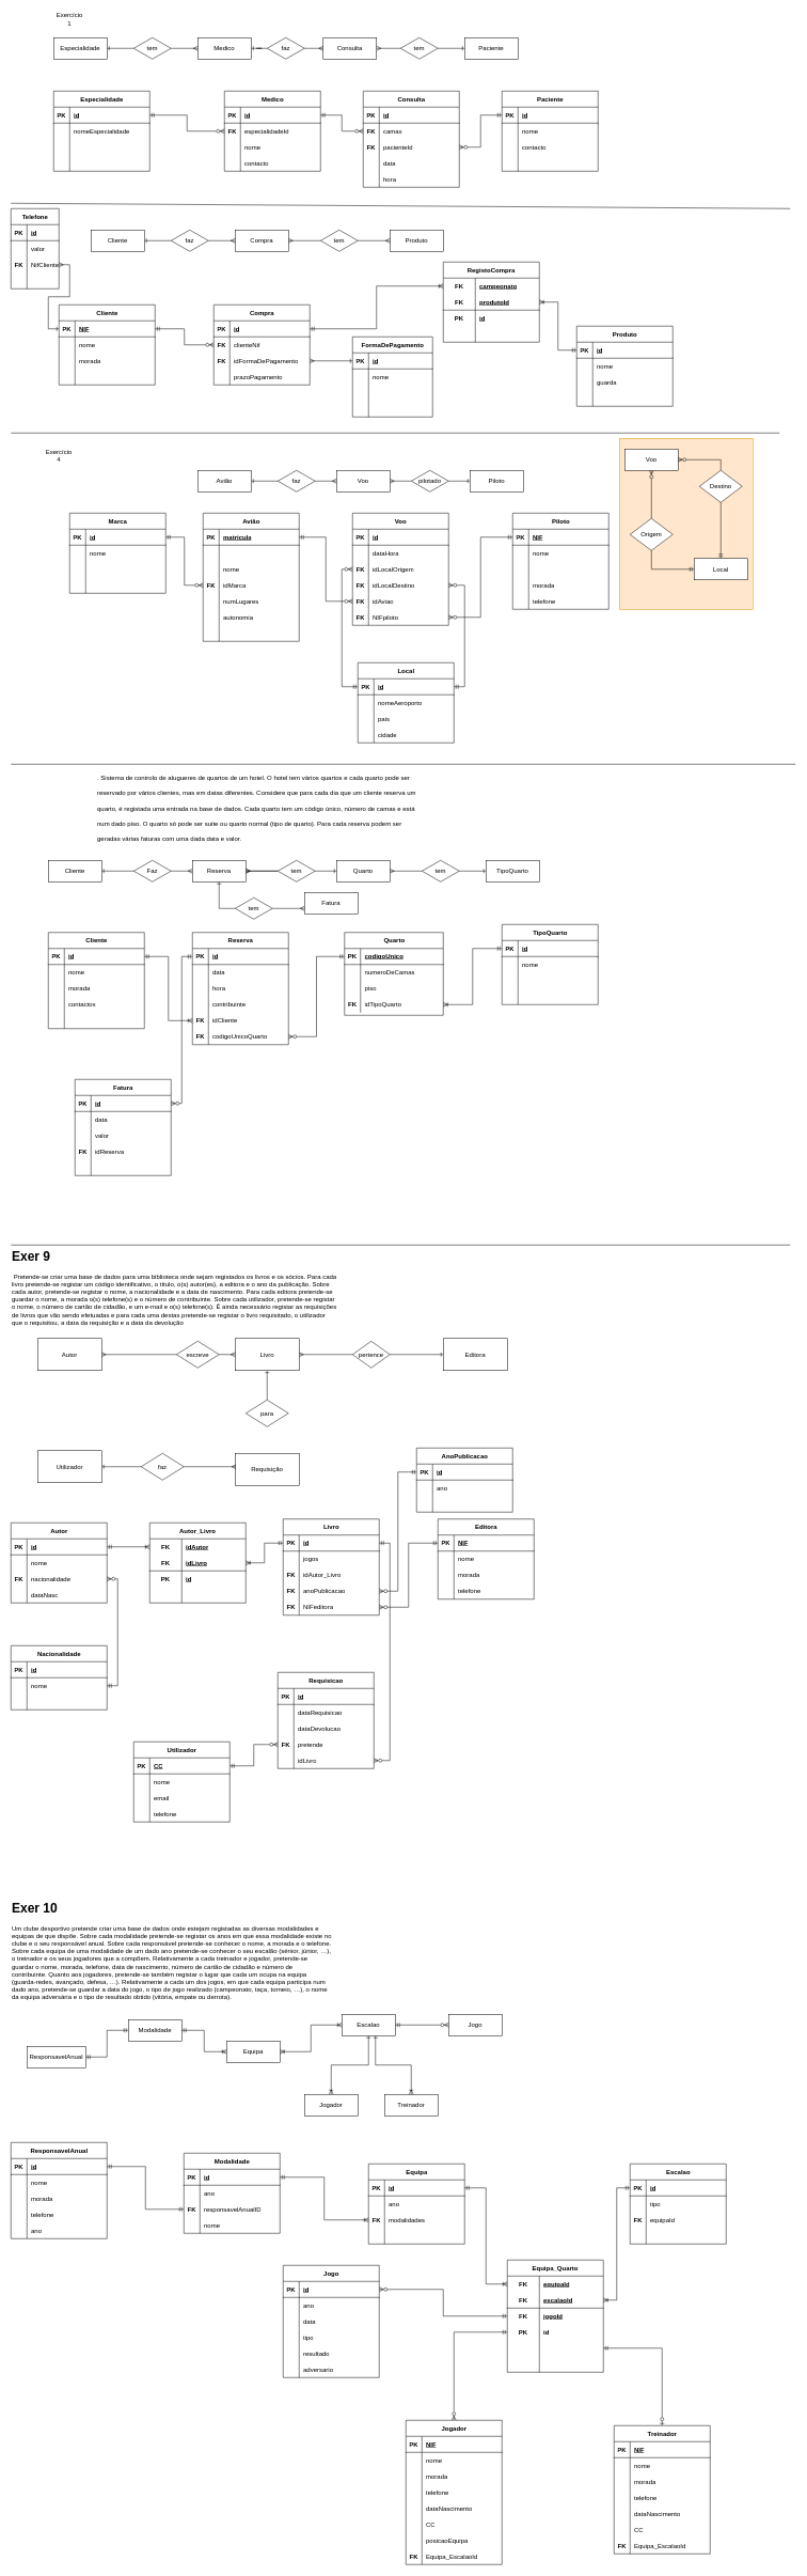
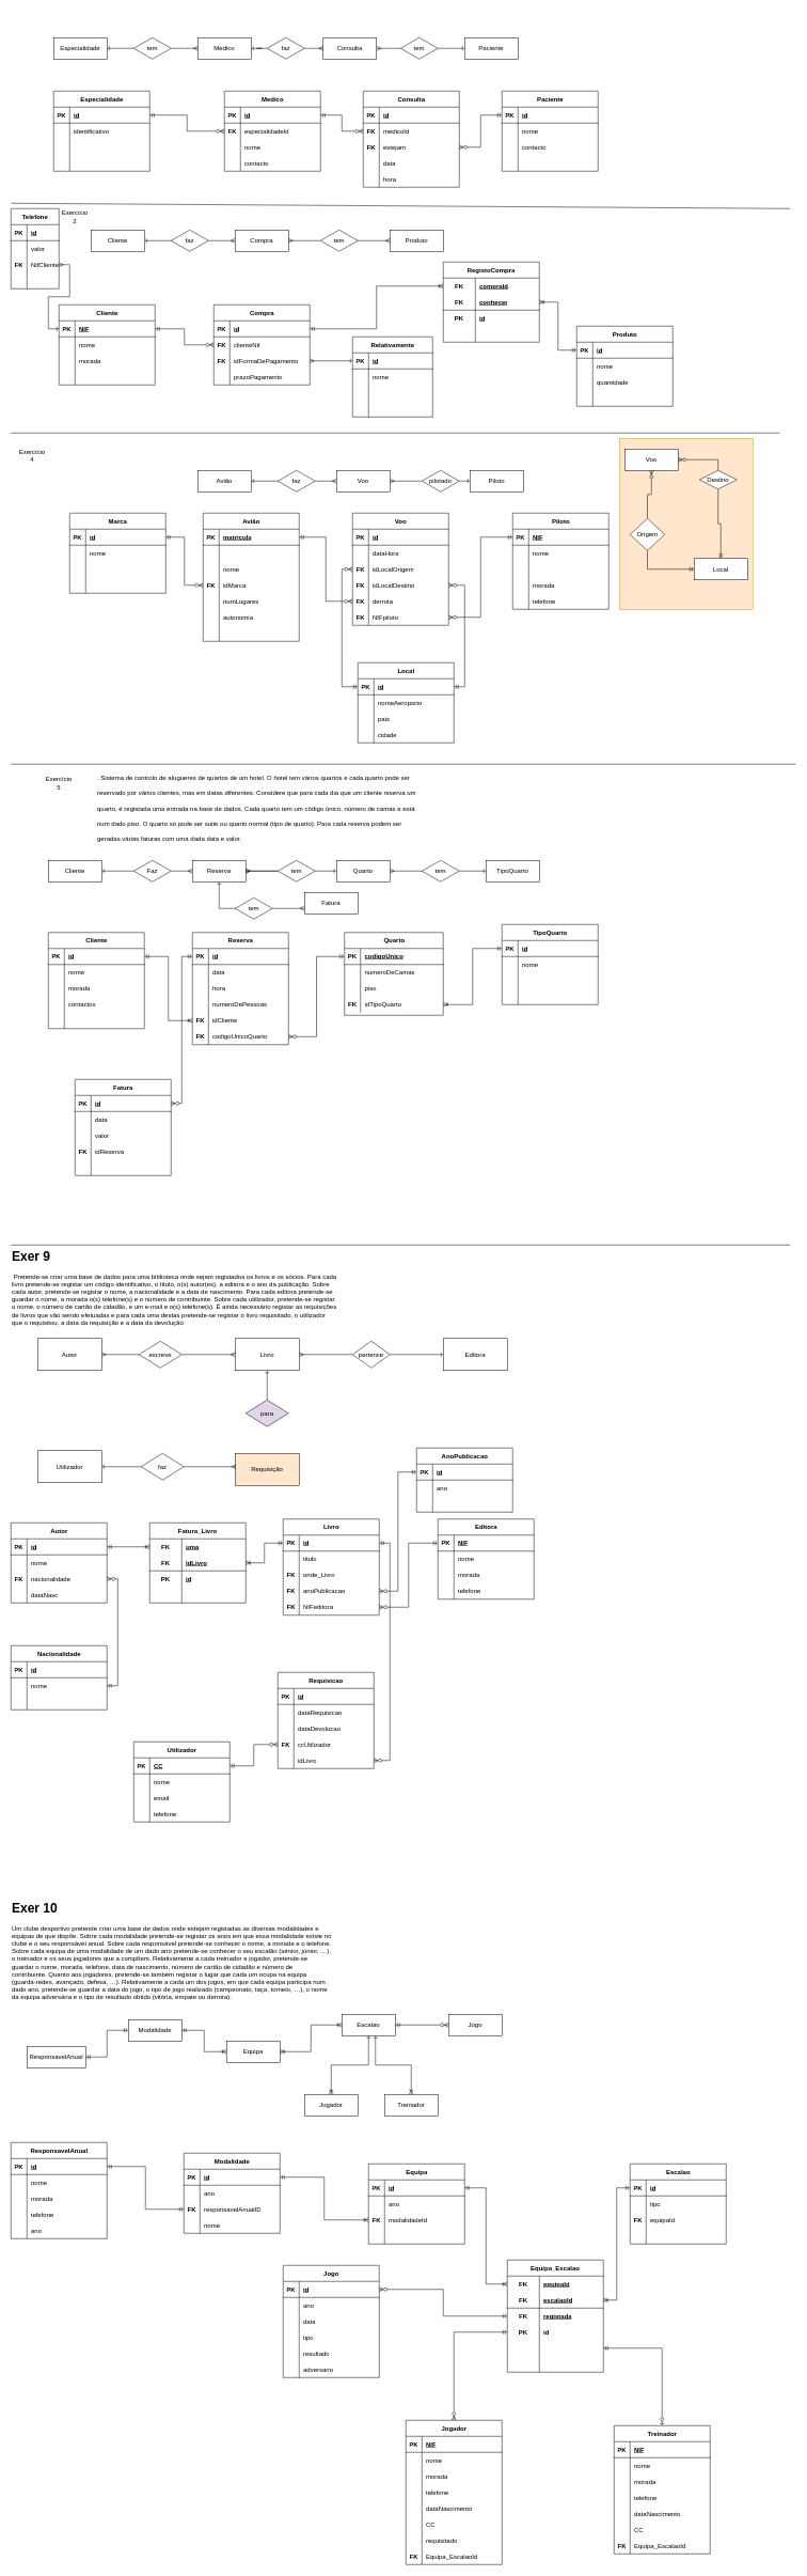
- <mxCell id="74" value="Exercício 1" style="text;html=1;align=center;verticalAlign=middle;whiteSpace=wrap;rounded=0;" vertex="1" parent="3"><mxGeometry width="60" height="30" as="geometry" /></mxCell>
- <mxCell id="23" value="nomeEspecialidade" style="shape=partialRectangle;connectable=0;fillColor=none;top=0;left=0;bottom=0;right=0;align=left;spacingLeft=6;overflow=hidden;whiteSpace=wrap;html=1;" vertex="1" parent="21"><mxGeometry x="30" width="150" height="30" as="geometry"><mxRectangle width="150" height="30" as="alternateBounds" /></mxGeometry></mxCell>
+ <mxCell id="23" value="identificativo" style="shape=partialRectangle;connectable=0;fillColor=none;top=0;left=0;bottom=0;right=0;align=left;spacingLeft=6;overflow=hidden;whiteSpace=wrap;html=1;" vertex="1" parent="21"><mxGeometry x="30" width="150" height="30" as="geometry"><mxRectangle width="150" height="30" as="alternateBounds" /></mxGeometry></mxCell>
- <mxCell id="49" value="camas" style="shape=partialRectangle;connectable=0;fillColor=none;top=0;left=0;bottom=0;right=0;align=left;spacingLeft=6;overflow=hidden;whiteSpace=wrap;html=1;" vertex="1" parent="47"><mxGeometry x="30" width="150" height="30" as="geometry"><mxRectangle width="150" height="30" as="alternateBounds" /></mxGeometry></mxCell>
+ <mxCell id="49" value="medicoId" style="shape=partialRectangle;connectable=0;fillColor=none;top=0;left=0;bottom=0;right=0;align=left;spacingLeft=6;overflow=hidden;whiteSpace=wrap;html=1;" vertex="1" parent="47"><mxGeometry x="30" width="150" height="30" as="geometry"><mxRectangle width="150" height="30" as="alternateBounds" /></mxGeometry></mxCell>
- <mxCell id="52" value="pacienteId" style="shape=partialRectangle;connectable=0;fillColor=none;top=0;left=0;bottom=0;right=0;align=left;spacingLeft=6;overflow=hidden;whiteSpace=wrap;html=1;" vertex="1" parent="50"><mxGeometry x="30" width="150" height="30" as="geometry"><mxRectangle width="150" height="30" as="alternateBounds" /></mxGeometry></mxCell>
+ <mxCell id="52" value="estejam" style="shape=partialRectangle;connectable=0;fillColor=none;top=0;left=0;bottom=0;right=0;align=left;spacingLeft=6;overflow=hidden;whiteSpace=wrap;html=1;" vertex="1" parent="50"><mxGeometry x="30" width="150" height="30" as="geometry"><mxRectangle width="150" height="30" as="alternateBounds" /></mxGeometry></mxCell>
+ <mxCell id="76" value="Exercício 2" style="text;html=1;align=center;verticalAlign=middle;whiteSpace=wrap;rounded=0;" vertex="1" parent="1"><mxGeometry x="110" y="390" width="60" height="30" as="geometry" /></mxCell>
- <mxCell id="128" value="campeonato" style="shape=partialRectangle;connectable=0;fillColor=none;top=0;left=0;bottom=0;right=0;align=left;spacingLeft=6;fontStyle=5;overflow=hidden;html=1;whiteSpace=wrap;" vertex="1" parent="126"><mxGeometry x="60" width="120" height="30" as="geometry"><mxRectangle width="120" height="30" as="alternateBounds" /></mxGeometry></mxCell>
+ <mxCell id="128" value="compraId" style="shape=partialRectangle;connectable=0;fillColor=none;top=0;left=0;bottom=0;right=0;align=left;spacingLeft=6;fontStyle=5;overflow=hidden;html=1;whiteSpace=wrap;" vertex="1" parent="126"><mxGeometry x="60" width="120" height="30" as="geometry"><mxRectangle width="120" height="30" as="alternateBounds" /></mxGeometry></mxCell>
- <mxCell id="131" value="produtoId" style="shape=partialRectangle;connectable=0;fillColor=none;top=0;left=0;bottom=0;right=0;align=left;spacingLeft=6;fontStyle=5;overflow=hidden;html=1;whiteSpace=wrap;" vertex="1" parent="129"><mxGeometry x="60" width="120" height="30" as="geometry"><mxRectangle width="120" height="30" as="alternateBounds" /></mxGeometry></mxCell>
+ <mxCell id="131" value="conhecer" style="shape=partialRectangle;connectable=0;fillColor=none;top=0;left=0;bottom=0;right=0;align=left;spacingLeft=6;fontStyle=5;overflow=hidden;html=1;whiteSpace=wrap;" vertex="1" parent="129"><mxGeometry x="60" width="120" height="30" as="geometry"><mxRectangle width="120" height="30" as="alternateBounds" /></mxGeometry></mxCell>
- <mxCell id="456" value="FormaDePagamento" style="shape=table;startSize=30;container=1;collapsible=1;childLayout=tableLayout;fixedRows=1;rowLines=0;fontStyle=1;align=center;resizeLast=1;html=1;" vertex="1" parent="1"><mxGeometry x="660" y="630" width="150" height="150" as="geometry" /></mxCell>
+ <mxCell id="456" value="Relativamente" style="shape=table;startSize=30;container=1;collapsible=1;childLayout=tableLayout;fixedRows=1;rowLines=0;fontStyle=1;align=center;resizeLast=1;html=1;" vertex="1" parent="1"><mxGeometry x="660" y="630" width="150" height="150" as="geometry" /></mxCell>
- <mxCell id="121" value="guarda" style="shape=partialRectangle;connectable=0;fillColor=none;top=0;left=0;bottom=0;right=0;align=left;spacingLeft=6;overflow=hidden;whiteSpace=wrap;html=1;" vertex="1" parent="119"><mxGeometry x="30" width="150" height="30" as="geometry"><mxRectangle width="150" height="30" as="alternateBounds" /></mxGeometry></mxCell>
+ <mxCell id="121" value="quantidade" style="shape=partialRectangle;connectable=0;fillColor=none;top=0;left=0;bottom=0;right=0;align=left;spacingLeft=6;overflow=hidden;whiteSpace=wrap;html=1;" vertex="1" parent="119"><mxGeometry x="30" width="150" height="30" as="geometry"><mxRectangle width="150" height="30" as="alternateBounds" /></mxGeometry></mxCell>
- <mxCell id="142" value="Exercício 4" style="text;html=1;align=center;verticalAlign=middle;whiteSpace=wrap;rounded=0;" vertex="1" parent="1"><mxGeometry x="80" y="837" width="60" height="30" as="geometry" /></mxCell>
+ <mxCell id="142" value="Exercício 4" style="text;html=1;align=center;verticalAlign=middle;whiteSpace=wrap;rounded=0;" vertex="1" parent="1"><mxGeometry x="30" y="837" width="60" height="30" as="geometry" /></mxCell>
- <mxCell id="150" value="pilotado" style="shape=rhombus;perimeter=rhombusPerimeter;whiteSpace=wrap;html=1;align=center;" vertex="1" parent="1"><mxGeometry x="770" y="880" width="70" height="40" as="geometry" /></mxCell>
+ <mxCell id="150" value="pilotado" style="shape=rhombus;perimeter=rhombusPerimeter;whiteSpace=wrap;html=1;align=center;" vertex="1" parent="1"><mxGeometry x="790" y="880" width="70" height="40" as="geometry" /></mxCell>
- <mxCell id="521" value="Destino" style="rhombus;whiteSpace=wrap;html=1;" vertex="1" parent="1"><mxGeometry x="1310" y="880" width="80" height="60" as="geometry" /></mxCell>
+ <mxCell id="521" value="Destino" style="rhombus;whiteSpace=wrap;html=1;" vertex="1" parent="1"><mxGeometry x="1310" y="880" width="70" height="35" as="geometry" /></mxCell>
- <mxCell id="519" value="Origem" style="rhombus;whiteSpace=wrap;html=1;" vertex="1" parent="1"><mxGeometry x="1180" y="970" width="80" height="60" as="geometry" /></mxCell>
+ <mxCell id="519" value="Origem" style="rhombus;whiteSpace=wrap;html=1;" vertex="1" parent="1"><mxGeometry x="1180" y="970" width="65" height="60" as="geometry" /></mxCell>
- <mxCell id="189" value="idAviao" style="shape=partialRectangle;connectable=0;fillColor=none;top=0;left=0;bottom=0;right=0;align=left;spacingLeft=6;overflow=hidden;whiteSpace=wrap;html=1;" vertex="1" parent="187"><mxGeometry x="30" width="150" height="30" as="geometry"><mxRectangle width="150" height="30" as="alternateBounds" /></mxGeometry></mxCell>
+ <mxCell id="189" value="derrota" style="shape=partialRectangle;connectable=0;fillColor=none;top=0;left=0;bottom=0;right=0;align=left;spacingLeft=6;overflow=hidden;whiteSpace=wrap;html=1;" vertex="1" parent="187"><mxGeometry x="30" width="150" height="30" as="geometry"><mxRectangle width="150" height="30" as="alternateBounds" /></mxGeometry></mxCell>
+ <mxCell id="212" value="Exercício 5" style="text;html=1;align=center;verticalAlign=middle;whiteSpace=wrap;rounded=0;" vertex="1" parent="1"><mxGeometry x="80" y="1450" width="60" height="30" as="geometry" /></mxCell>
- <mxCell id="257" value="contribuinte" style="shape=partialRectangle;connectable=0;fillColor=none;top=0;left=0;bottom=0;right=0;align=left;spacingLeft=6;overflow=hidden;whiteSpace=wrap;html=1;" vertex="1" parent="255"><mxGeometry x="30" width="150" height="30" as="geometry"><mxRectangle width="150" height="30" as="alternateBounds" /></mxGeometry></mxCell>
+ <mxCell id="257" value="numeroDePessoas" style="shape=partialRectangle;connectable=0;fillColor=none;top=0;left=0;bottom=0;right=0;align=left;spacingLeft=6;overflow=hidden;whiteSpace=wrap;html=1;" vertex="1" parent="255"><mxGeometry x="30" width="150" height="30" as="geometry"><mxRectangle width="150" height="30" as="alternateBounds" /></mxGeometry></mxCell>
- <mxCell id="552" value="escreve" style="rhombus;whiteSpace=wrap;html=1;" vertex="1" parent="1"><mxGeometry x="330" y="2510" width="80" height="50" as="geometry" /></mxCell>
+ <mxCell id="552" value="escreve" style="rhombus;whiteSpace=wrap;html=1;" vertex="1" parent="1"><mxGeometry x="260" y="2510" width="80" height="50" as="geometry" /></mxCell>
- <mxCell id="556" value="para" style="rhombus;whiteSpace=wrap;html=1;" vertex="1" parent="1"><mxGeometry x="460" y="2620" width="80" height="50" as="geometry" /></mxCell>
+ <mxCell id="556" value="para" style="rhombus;whiteSpace=wrap;html=1;fillColor=#e1d5e7;" vertex="1" parent="1"><mxGeometry x="460" y="2620" width="80" height="50" as="geometry" /></mxCell>
- <mxCell id="545" value="Requisição" style="rounded=0;whiteSpace=wrap;html=1;" vertex="1" parent="1"><mxGeometry x="440" y="2720" width="120" height="60" as="geometry" /></mxCell>
+ <mxCell id="545" value="Requisição" style="rounded=0;whiteSpace=wrap;html=1;fillColor=#ffe6cc;" vertex="1" parent="1"><mxGeometry x="440" y="2720" width="120" height="60" as="geometry" /></mxCell>
- <mxCell id="601" value="Autor_Livro" style="shape=table;startSize=30;container=1;collapsible=1;childLayout=tableLayout;fixedRows=1;rowLines=0;fontStyle=1;align=center;resizeLast=1;html=1;whiteSpace=wrap;" vertex="1" parent="1"><mxGeometry x="280" y="2850" width="180" height="150" as="geometry" /></mxCell>
+ <mxCell id="601" value="Fatura_Livro" style="shape=table;startSize=30;container=1;collapsible=1;childLayout=tableLayout;fixedRows=1;rowLines=0;fontStyle=1;align=center;resizeLast=1;html=1;whiteSpace=wrap;" vertex="1" parent="1"><mxGeometry x="280" y="2850" width="180" height="150" as="geometry" /></mxCell>
- <mxCell id="604" value="idAutor" style="shape=partialRectangle;connectable=0;fillColor=none;top=0;left=0;bottom=0;right=0;align=left;spacingLeft=6;fontStyle=5;overflow=hidden;html=1;whiteSpace=wrap;" vertex="1" parent="602"><mxGeometry x="60" width="120" height="30" as="geometry"><mxRectangle width="120" height="30" as="alternateBounds" /></mxGeometry></mxCell>
+ <mxCell id="604" value="uma" style="shape=partialRectangle;connectable=0;fillColor=none;top=0;left=0;bottom=0;right=0;align=left;spacingLeft=6;fontStyle=5;overflow=hidden;html=1;whiteSpace=wrap;" vertex="1" parent="602"><mxGeometry x="60" width="120" height="30" as="geometry"><mxRectangle width="120" height="30" as="alternateBounds" /></mxGeometry></mxCell>
- <mxCell id="578" value="jogos" style="shape=partialRectangle;connectable=0;fillColor=none;top=0;left=0;bottom=0;right=0;align=left;spacingLeft=6;overflow=hidden;whiteSpace=wrap;html=1;" vertex="1" parent="576"><mxGeometry x="30" width="150" height="30" as="geometry"><mxRectangle width="150" height="30" as="alternateBounds" /></mxGeometry></mxCell>
+ <mxCell id="578" value="titulo" style="shape=partialRectangle;connectable=0;fillColor=none;top=0;left=0;bottom=0;right=0;align=left;spacingLeft=6;overflow=hidden;whiteSpace=wrap;html=1;" vertex="1" parent="576"><mxGeometry x="30" width="150" height="30" as="geometry"><mxRectangle width="150" height="30" as="alternateBounds" /></mxGeometry></mxCell>
- <mxCell id="581" value="idAutor_Livro" style="shape=partialRectangle;connectable=0;fillColor=none;top=0;left=0;bottom=0;right=0;align=left;spacingLeft=6;overflow=hidden;whiteSpace=wrap;html=1;" vertex="1" parent="579"><mxGeometry x="30" width="150" height="30" as="geometry"><mxRectangle width="150" height="30" as="alternateBounds" /></mxGeometry></mxCell>
+ <mxCell id="581" value="onde_Livro" style="shape=partialRectangle;connectable=0;fillColor=none;top=0;left=0;bottom=0;right=0;align=left;spacingLeft=6;overflow=hidden;whiteSpace=wrap;html=1;" vertex="1" parent="579"><mxGeometry x="30" width="150" height="30" as="geometry"><mxRectangle width="150" height="30" as="alternateBounds" /></mxGeometry></mxCell>
- <mxCell id="664" value="pretende" style="shape=partialRectangle;connectable=0;fillColor=none;top=0;left=0;bottom=0;right=0;align=left;spacingLeft=6;overflow=hidden;whiteSpace=wrap;html=1;" vertex="1" parent="662"><mxGeometry x="30" width="150" height="30" as="geometry"><mxRectangle width="150" height="30" as="alternateBounds" /></mxGeometry></mxCell>
+ <mxCell id="664" value="ccUtilizador" style="shape=partialRectangle;connectable=0;fillColor=none;top=0;left=0;bottom=0;right=0;align=left;spacingLeft=6;overflow=hidden;whiteSpace=wrap;html=1;" vertex="1" parent="662"><mxGeometry x="30" width="150" height="30" as="geometry"><mxRectangle width="150" height="30" as="alternateBounds" /></mxGeometry></mxCell>
- <mxCell id="346" value="modalidades" style="shape=partialRectangle;connectable=0;fillColor=none;top=0;left=0;bottom=0;right=0;align=left;spacingLeft=6;overflow=hidden;whiteSpace=wrap;html=1;" vertex="1" parent="344"><mxGeometry x="30" width="150" height="30" as="geometry"><mxRectangle width="150" height="30" as="alternateBounds" /></mxGeometry></mxCell>
+ <mxCell id="346" value="modalidadeId" style="shape=partialRectangle;connectable=0;fillColor=none;top=0;left=0;bottom=0;right=0;align=left;spacingLeft=6;overflow=hidden;whiteSpace=wrap;html=1;" vertex="1" parent="344"><mxGeometry x="30" width="150" height="30" as="geometry"><mxRectangle width="150" height="30" as="alternateBounds" /></mxGeometry></mxCell>
- <mxCell id="364" value="Equipa_Quarto" style="shape=table;startSize=30;container=1;collapsible=1;childLayout=tableLayout;fixedRows=1;rowLines=0;fontStyle=1;align=center;resizeLast=1;html=1;whiteSpace=wrap;" vertex="1" parent="1"><mxGeometry x="950" y="4230" width="180" height="210" as="geometry" /></mxCell>
+ <mxCell id="364" value="Equipa_Escalao" style="shape=table;startSize=30;container=1;collapsible=1;childLayout=tableLayout;fixedRows=1;rowLines=0;fontStyle=1;align=center;resizeLast=1;html=1;whiteSpace=wrap;" vertex="1" parent="1"><mxGeometry x="950" y="4230" width="180" height="210" as="geometry" /></mxCell>
- <mxCell id="373" value="&lt;b&gt;&lt;u&gt;jogoId&lt;/u&gt;&lt;/b&gt;" style="shape=partialRectangle;connectable=0;fillColor=none;top=0;left=0;bottom=0;right=0;align=left;spacingLeft=6;overflow=hidden;html=1;whiteSpace=wrap;" vertex="1" parent="371"><mxGeometry x="60" width="120" height="30" as="geometry"><mxRectangle width="120" height="30" as="alternateBounds" /></mxGeometry></mxCell>
+ <mxCell id="373" value="&lt;b&gt;&lt;u&gt;registada&lt;/u&gt;&lt;/b&gt;" style="shape=partialRectangle;connectable=0;fillColor=none;top=0;left=0;bottom=0;right=0;align=left;spacingLeft=6;overflow=hidden;html=1;whiteSpace=wrap;" vertex="1" parent="371"><mxGeometry x="60" width="120" height="30" as="geometry"><mxRectangle width="120" height="30" as="alternateBounds" /></mxGeometry></mxCell>
- <mxCell id="407" value="posicaoEquipa" style="shape=partialRectangle;connectable=0;fillColor=none;top=0;left=0;bottom=0;right=0;align=left;spacingLeft=6;overflow=hidden;whiteSpace=wrap;html=1;" vertex="1" parent="405"><mxGeometry x="30" width="150" height="30" as="geometry"><mxRectangle width="150" height="30" as="alternateBounds" /></mxGeometry></mxCell>
+ <mxCell id="407" value="requisitado" style="shape=partialRectangle;connectable=0;fillColor=none;top=0;left=0;bottom=0;right=0;align=left;spacingLeft=6;overflow=hidden;whiteSpace=wrap;html=1;" vertex="1" parent="405"><mxGeometry x="30" width="150" height="30" as="geometry"><mxRectangle width="150" height="30" as="alternateBounds" /></mxGeometry></mxCell>
